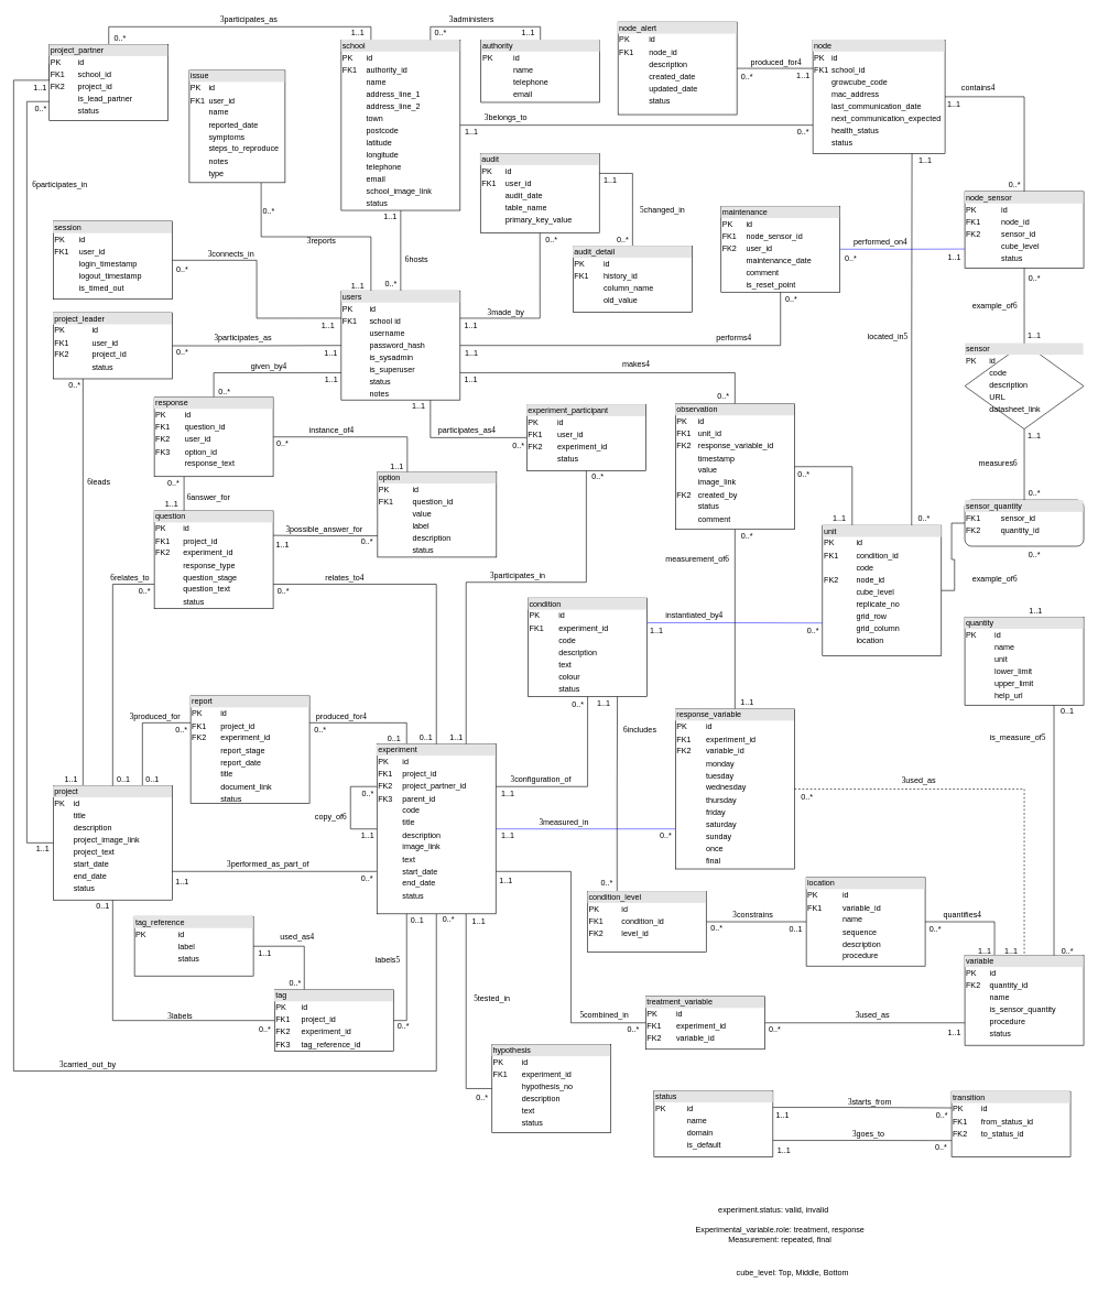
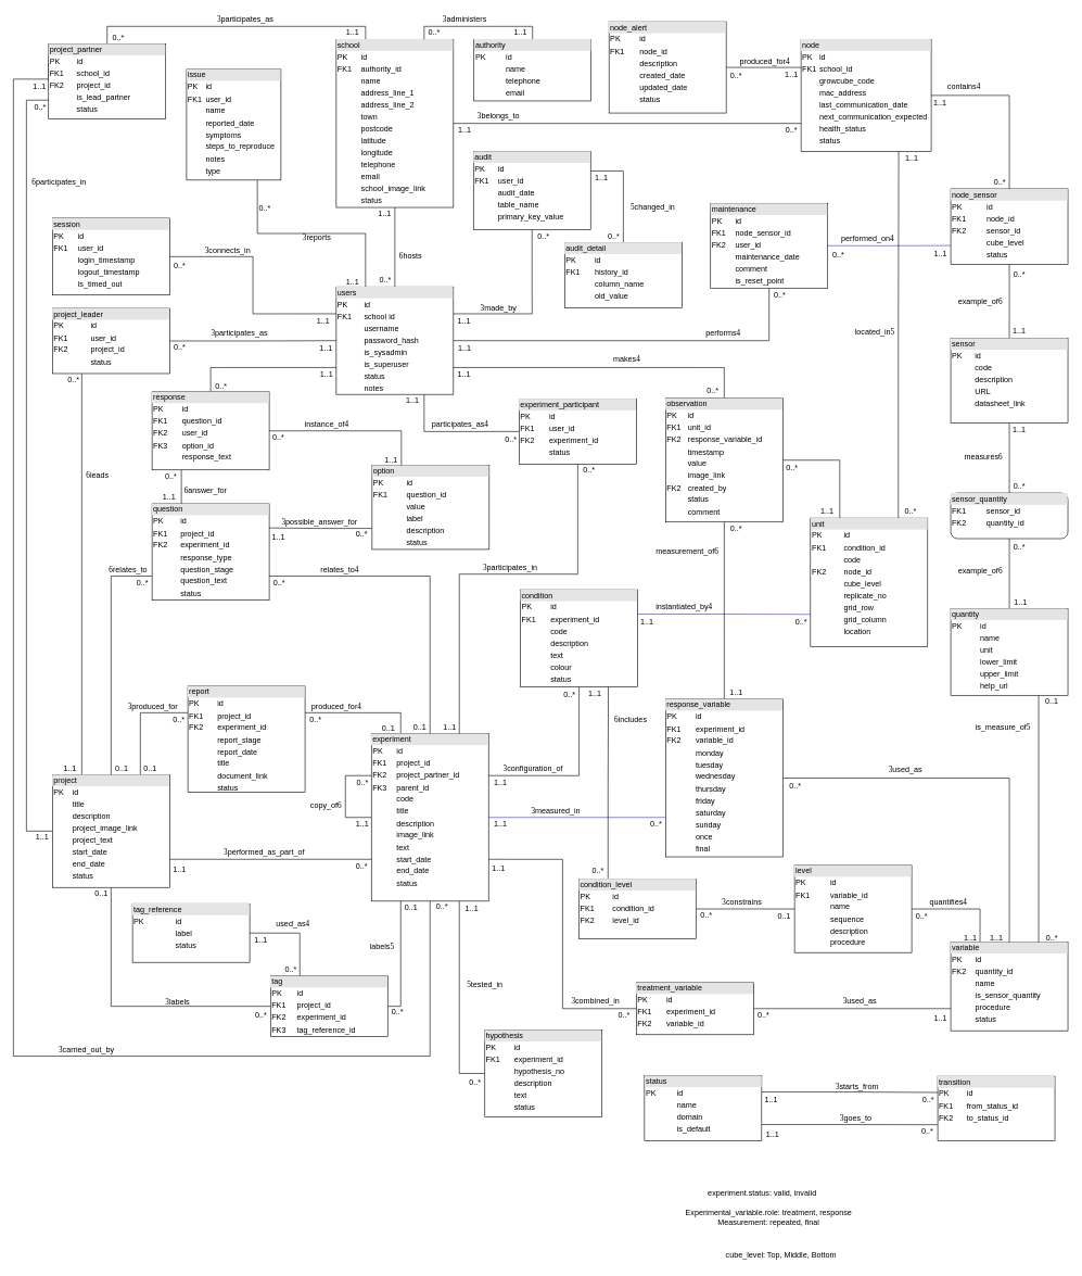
- <mxCell id="166" value="given_by&lt;font face=&quot;webdings&quot;&gt;4&lt;/font&gt;" style="text;html=1;align=center;verticalAlign=middle;resizable=0;points=[];autosize=1;strokeColor=none;fillColor=none;" parent="1" vertex="1"><mxGeometry x="366" y="544" width="80" height="20" as="geometry" /></mxCell>
- <mxCell id="43" value="&lt;div style=&quot;box-sizing: border-box ; width: 100% ; background: #e4e4e4 ; padding: 2px&quot;&gt;sensor&lt;/div&gt;&lt;table style=&quot;width: 100% ; font-size: 1em&quot; cellpadding=&quot;2&quot; cellspacing=&quot;0&quot;&gt;&lt;tbody&gt;&lt;tr&gt;&lt;td&gt;PK&lt;/td&gt;&lt;td&gt;id&lt;/td&gt;&lt;/tr&gt;&lt;tr&gt;&lt;td&gt;&lt;br&gt;&lt;/td&gt;&lt;td&gt;code&lt;/td&gt;&lt;/tr&gt;&lt;tr&gt;&lt;td&gt;&lt;/td&gt;&lt;td&gt;description&lt;/td&gt;&lt;/tr&gt;&lt;tr&gt;&lt;td&gt;&lt;br&gt;&lt;/td&gt;&lt;td&gt;URL&lt;/td&gt;&lt;/tr&gt;&lt;tr&gt;&lt;td&gt;&lt;br&gt;&lt;/td&gt;&lt;td&gt;datasheet_link&lt;/td&gt;&lt;/tr&gt;&lt;/tbody&gt;&lt;/table&gt;" style="rhombus;verticalAlign=top;align=left;overflow=fill;html=1;" parent="1" vertex="1"><mxGeometry x="1460" y="519" width="180" height="130" as="geometry" /></mxCell>
+ <mxCell id="43" value="&lt;div style=&quot;box-sizing: border-box ; width: 100% ; background: #e4e4e4 ; padding: 2px&quot;&gt;sensor&lt;/div&gt;&lt;table style=&quot;width: 100% ; font-size: 1em&quot; cellpadding=&quot;2&quot; cellspacing=&quot;0&quot;&gt;&lt;tbody&gt;&lt;tr&gt;&lt;td&gt;PK&lt;/td&gt;&lt;td&gt;id&lt;/td&gt;&lt;/tr&gt;&lt;tr&gt;&lt;td&gt;&lt;br&gt;&lt;/td&gt;&lt;td&gt;code&lt;/td&gt;&lt;/tr&gt;&lt;tr&gt;&lt;td&gt;&lt;/td&gt;&lt;td&gt;description&lt;/td&gt;&lt;/tr&gt;&lt;tr&gt;&lt;td&gt;&lt;br&gt;&lt;/td&gt;&lt;td&gt;URL&lt;/td&gt;&lt;/tr&gt;&lt;tr&gt;&lt;td&gt;&lt;br&gt;&lt;/td&gt;&lt;td&gt;datasheet_link&lt;/td&gt;&lt;/tr&gt;&lt;/tbody&gt;&lt;/table&gt;" style="verticalAlign=top;align=left;overflow=fill;html=1;" parent="1" vertex="1"><mxGeometry x="1460" y="519" width="180" height="130" as="geometry" /></mxCell>
- <mxCell id="44" style="edgeStyle=orthogonalEdgeStyle;rounded=0;orthogonalLoop=1;jettySize=auto;html=1;endArrow=none;endFill=0;" parent="1" source="45" target="184" edge="1"><mxGeometry relative="1" as="geometry" /></mxCell>
+ <mxCell id="44" style="edgeStyle=orthogonalEdgeStyle;rounded=0;orthogonalLoop=1;jettySize=auto;html=1;entryX=0.5;entryY=0;entryDx=0;entryDy=0;endArrow=none;endFill=0;" parent="1" source="45" target="46" edge="1"><mxGeometry relative="1" as="geometry" /></mxCell>
- <mxCell id="231" style="edgeStyle=orthogonalEdgeStyle;rounded=0;orthogonalLoop=1;jettySize=auto;html=1;entryX=0.5;entryY=0;entryDx=0;entryDy=0;endArrow=none;endFill=0;strokeColor=#000000;exitX=1;exitY=0.5;exitDx=0;exitDy=0;dashed=1;" parent="1" source="232" target="26" edge="1"><mxGeometry relative="1" as="geometry" /></mxCell>
+ <mxCell id="231" style="edgeStyle=orthogonalEdgeStyle;rounded=0;orthogonalLoop=1;jettySize=auto;html=1;entryX=0.5;entryY=0;entryDx=0;entryDy=0;endArrow=none;endFill=0;strokeColor=#000000;exitX=1;exitY=0.5;exitDx=0;exitDy=0;" parent="1" source="232" target="26" edge="1"><mxGeometry relative="1" as="geometry" /></mxCell>
- <mxCell id="182" value="&lt;div style=&quot;box-sizing: border-box ; width: 100% ; background: #e4e4e4 ; padding: 2px&quot;&gt;location&lt;/div&gt;&lt;table style=&quot;width: 100% ; font-size: 1em&quot; cellpadding=&quot;2&quot; cellspacing=&quot;0&quot;&gt;&lt;tbody&gt;&lt;tr&gt;&lt;td&gt;PK&lt;/td&gt;&lt;td&gt;id&lt;/td&gt;&lt;/tr&gt;&lt;tr&gt;&lt;td&gt;FK1&lt;/td&gt;&lt;td&gt;variable_id&lt;/td&gt;&lt;/tr&gt;&lt;tr&gt;&lt;td&gt;&lt;/td&gt;&lt;td&gt;name&lt;/td&gt;&lt;/tr&gt;&lt;tr&gt;&lt;td&gt;&lt;br&gt;&lt;/td&gt;&lt;td&gt;sequence&lt;/td&gt;&lt;/tr&gt;&lt;tr&gt;&lt;td&gt;&lt;br&gt;&lt;/td&gt;&lt;td&gt;description&lt;/td&gt;&lt;/tr&gt;&lt;tr&gt;&lt;td&gt;&lt;br&gt;&lt;/td&gt;&lt;td&gt;procedure&lt;/td&gt;&lt;/tr&gt;&lt;/tbody&gt;&lt;/table&gt;" style="verticalAlign=top;align=left;overflow=fill;html=1;" parent="1" vertex="1"><mxGeometry x="1220" y="1328" width="180" height="134" as="geometry" /></mxCell>
+ <mxCell id="182" value="&lt;div style=&quot;box-sizing: border-box ; width: 100% ; background: #e4e4e4 ; padding: 2px&quot;&gt;level&lt;/div&gt;&lt;table style=&quot;width: 100% ; font-size: 1em&quot; cellpadding=&quot;2&quot; cellspacing=&quot;0&quot;&gt;&lt;tbody&gt;&lt;tr&gt;&lt;td&gt;PK&lt;/td&gt;&lt;td&gt;id&lt;/td&gt;&lt;/tr&gt;&lt;tr&gt;&lt;td&gt;FK1&lt;/td&gt;&lt;td&gt;variable_id&lt;/td&gt;&lt;/tr&gt;&lt;tr&gt;&lt;td&gt;&lt;/td&gt;&lt;td&gt;name&lt;/td&gt;&lt;/tr&gt;&lt;tr&gt;&lt;td&gt;&lt;br&gt;&lt;/td&gt;&lt;td&gt;sequence&lt;/td&gt;&lt;/tr&gt;&lt;tr&gt;&lt;td&gt;&lt;br&gt;&lt;/td&gt;&lt;td&gt;description&lt;/td&gt;&lt;/tr&gt;&lt;tr&gt;&lt;td&gt;&lt;br&gt;&lt;/td&gt;&lt;td&gt;procedure&lt;/td&gt;&lt;/tr&gt;&lt;/tbody&gt;&lt;/table&gt;" style="verticalAlign=top;align=left;overflow=fill;html=1;" parent="1" vertex="1"><mxGeometry x="1220" y="1328" width="180" height="134" as="geometry" /></mxCell>
- <mxCell id="199" value="&lt;font face=&quot;webdings&quot;&gt;5&lt;/font&gt;combined_in" style="text;html=1;align=center;verticalAlign=middle;resizable=0;points=[];autosize=1;strokeColor=none;fillColor=none;" parent="1" vertex="1"><mxGeometry x="864" y="1526" width="100" height="20" as="geometry" /></mxCell>
+ <mxCell id="199" value="&lt;font face=&quot;webdings&quot;&gt;3&lt;/font&gt;combined_in" style="text;html=1;align=center;verticalAlign=middle;resizable=0;points=[];autosize=1;strokeColor=none;fillColor=none;" parent="1" vertex="1"><mxGeometry x="864" y="1526" width="100" height="20" as="geometry" /></mxCell>
